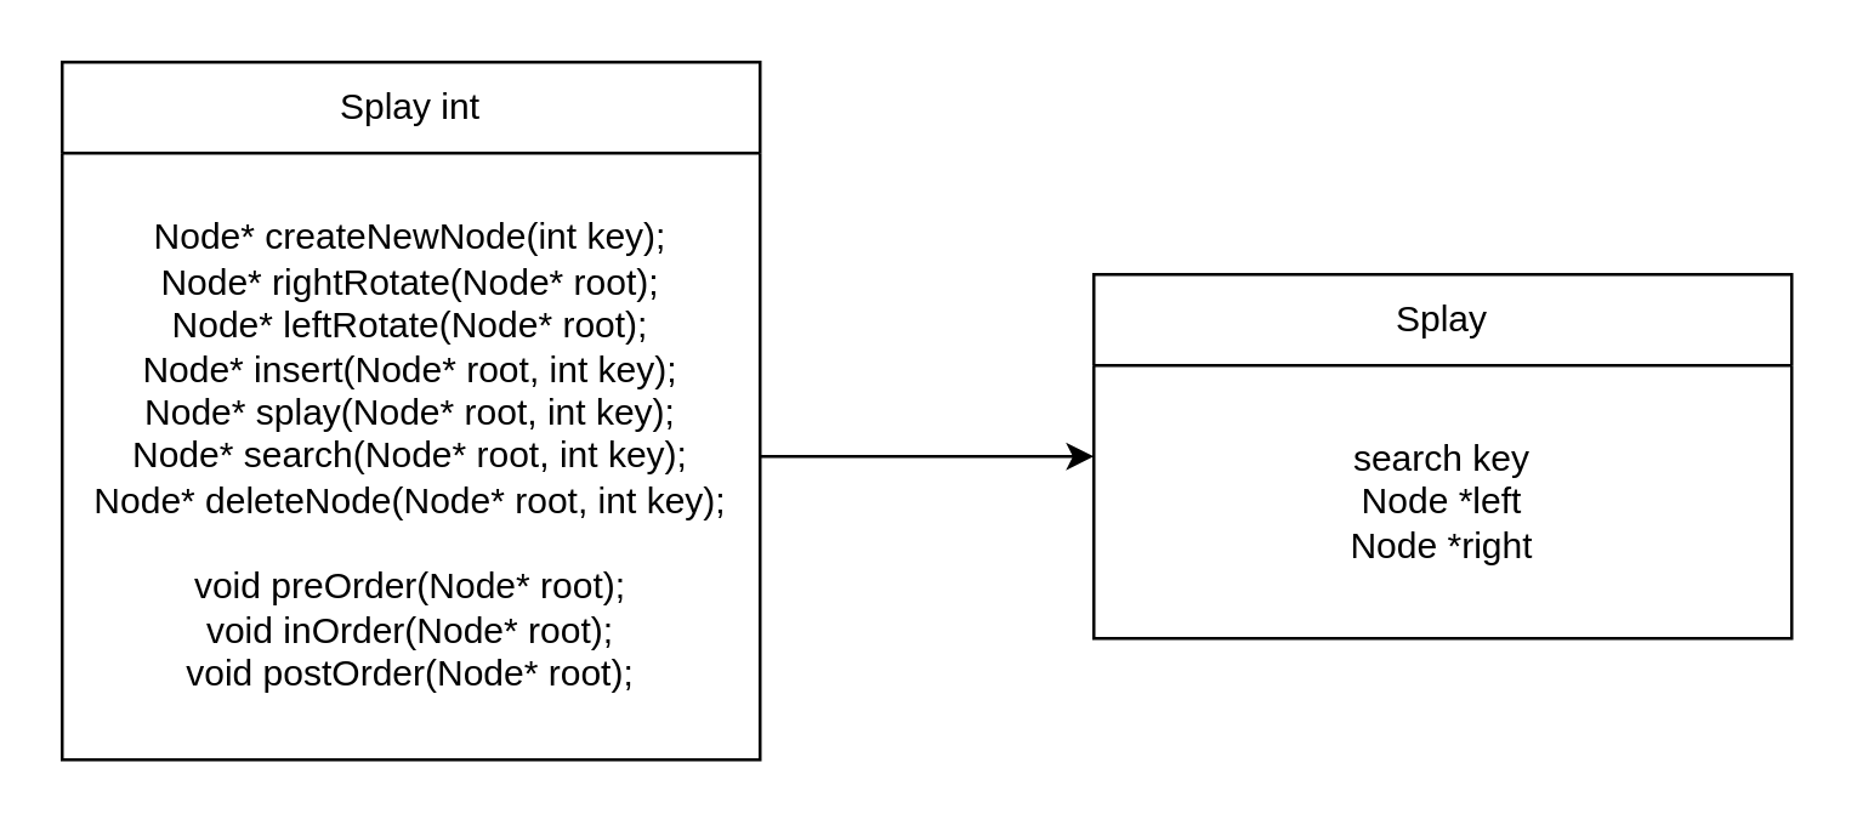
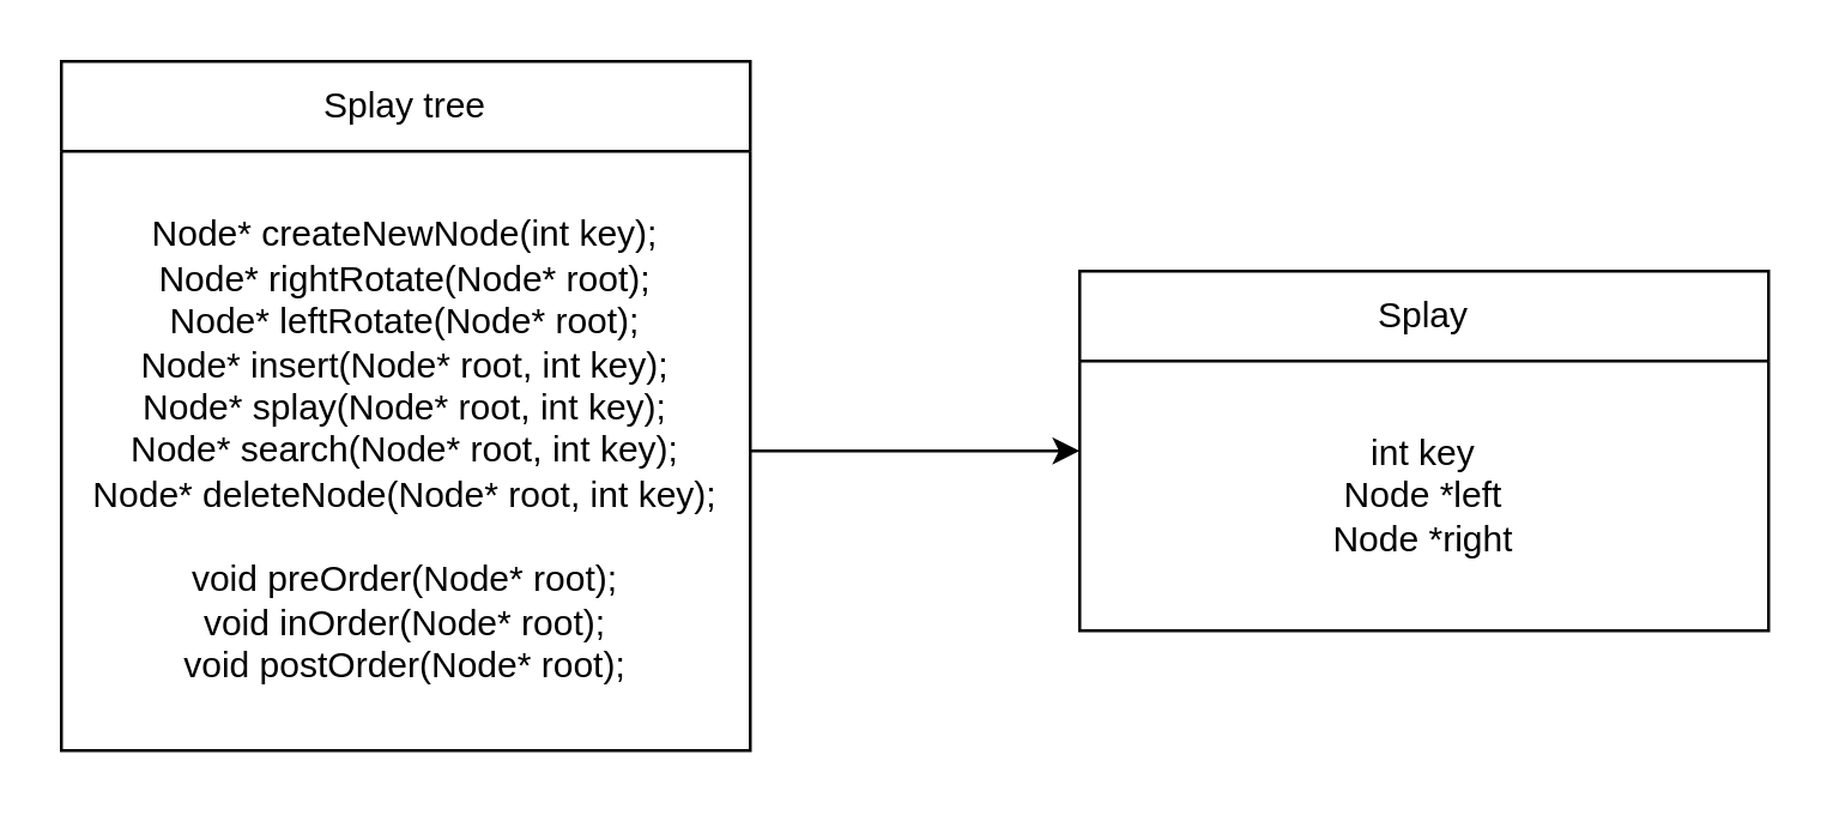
- <mxCell id="2" value="Splay int" style="swimlane;fontStyle=0;childLayout=stackLayout;horizontal=1;startSize=30;horizontalStack=0;resizeParent=1;resizeParentMax=0;resizeLast=0;collapsible=1;marginBottom=0;whiteSpace=wrap;html=1;" vertex="1" parent="1"><mxGeometry x="20" y="20" width="230" height="230" as="geometry" /></mxCell>
+ <mxCell id="2" value="Splay tree" style="swimlane;fontStyle=0;childLayout=stackLayout;horizontal=1;startSize=30;horizontalStack=0;resizeParent=1;resizeParentMax=0;resizeLast=0;collapsible=1;marginBottom=0;whiteSpace=wrap;html=1;" vertex="1" parent="1"><mxGeometry x="20" y="20" width="230" height="230" as="geometry" /></mxCell>
- <mxCell id="5" value="search key&lt;div&gt;Node *left&lt;/div&gt;&lt;div&gt;Node *right&lt;/div&gt;" style="text;strokeColor=none;fillColor=none;align=center;verticalAlign=middle;spacingLeft=4;spacingRight=4;overflow=hidden;points=[[0,0.5],[1,0.5]];portConstraint=eastwest;rotatable=0;whiteSpace=wrap;html=1;" vertex="1" parent="4"><mxGeometry y="30" width="230" height="90" as="geometry" /></mxCell>
+ <mxCell id="5" value="int key&lt;div&gt;Node *left&lt;/div&gt;&lt;div&gt;Node *right&lt;/div&gt;" style="text;strokeColor=none;fillColor=none;align=center;verticalAlign=middle;spacingLeft=4;spacingRight=4;overflow=hidden;points=[[0,0.5],[1,0.5]];portConstraint=eastwest;rotatable=0;whiteSpace=wrap;html=1;" vertex="1" parent="4"><mxGeometry y="30" width="230" height="90" as="geometry" /></mxCell>
